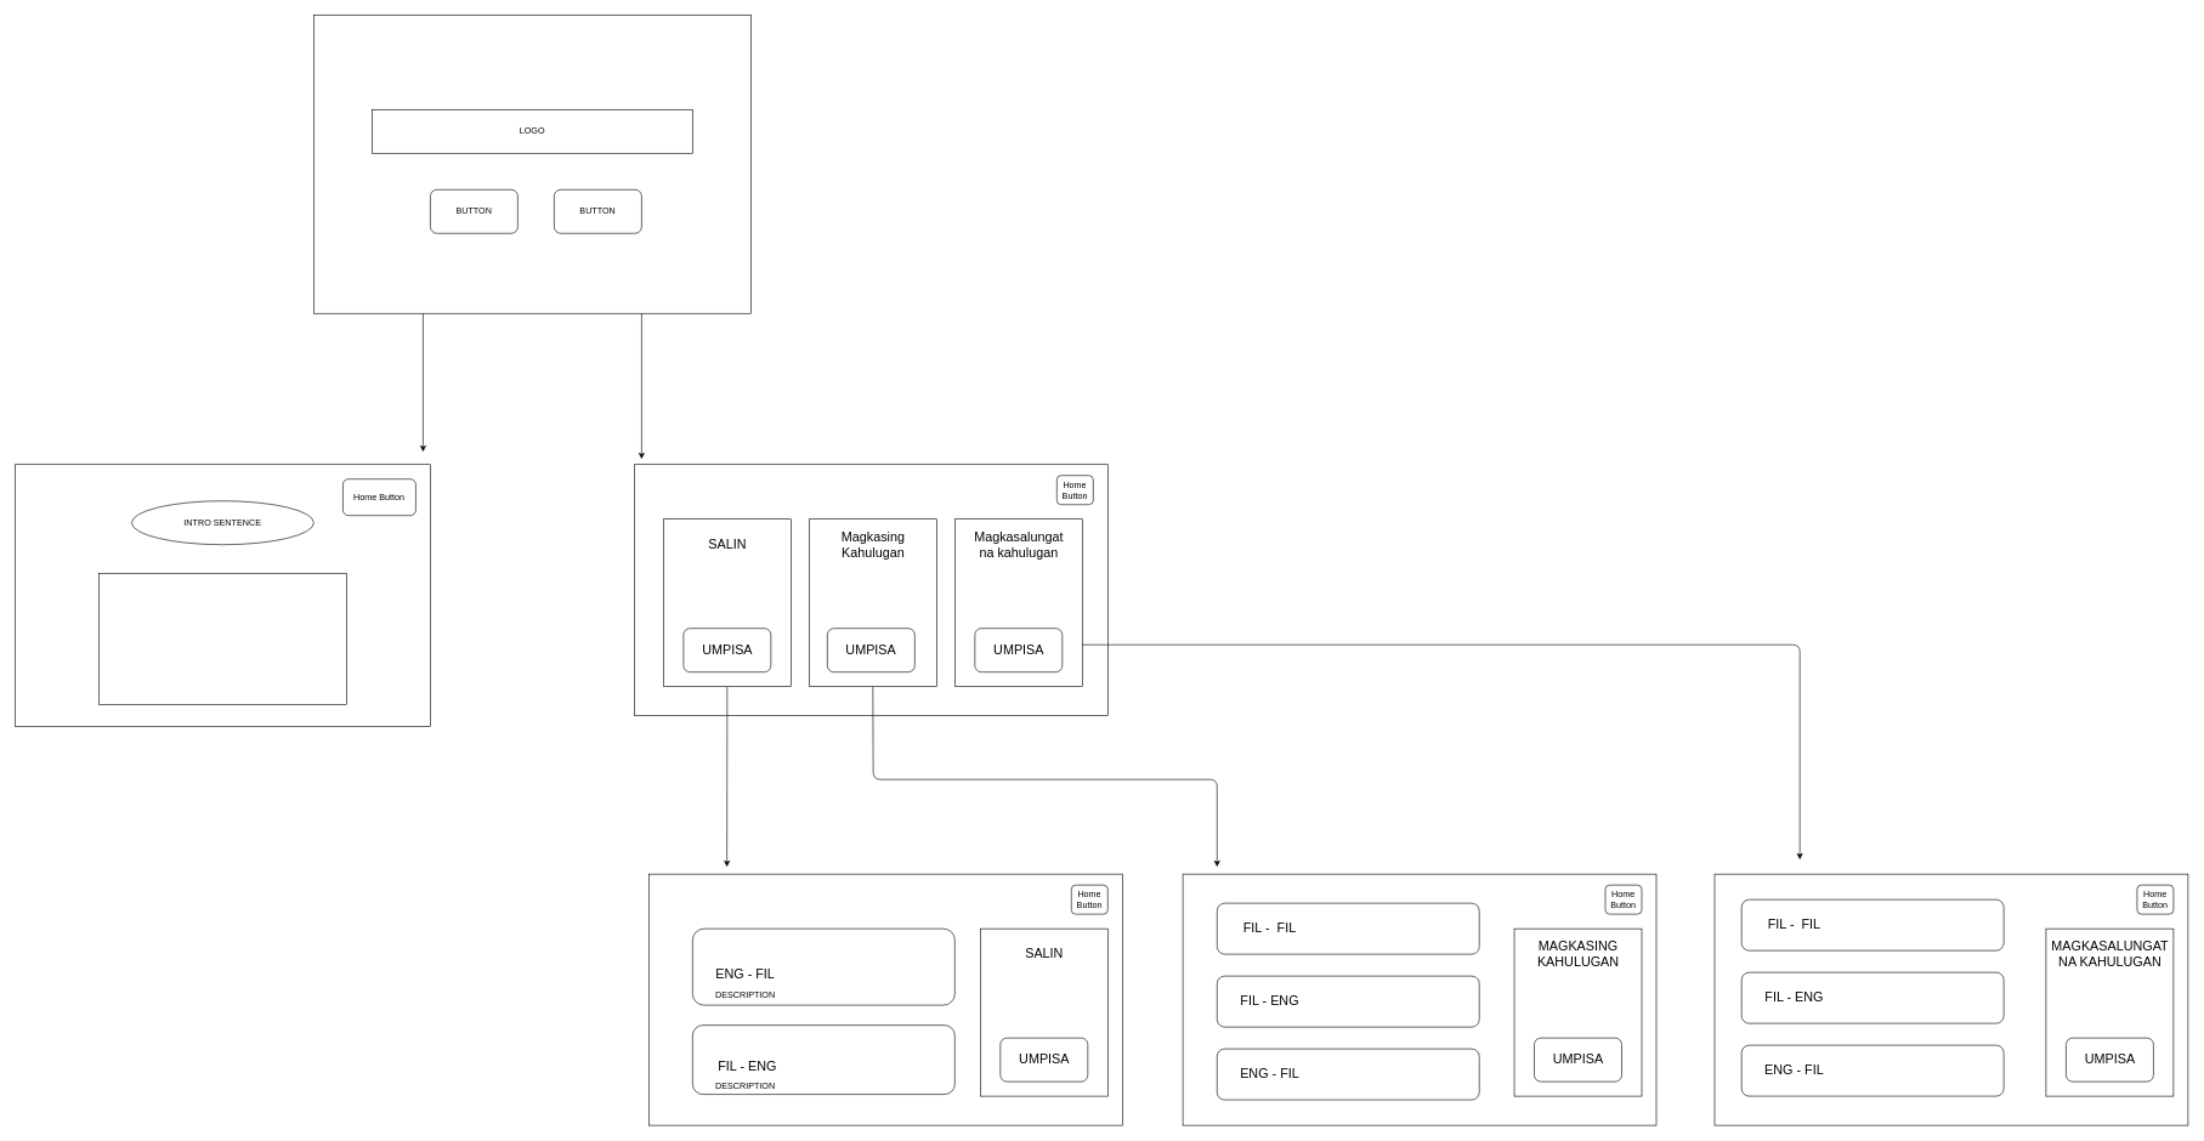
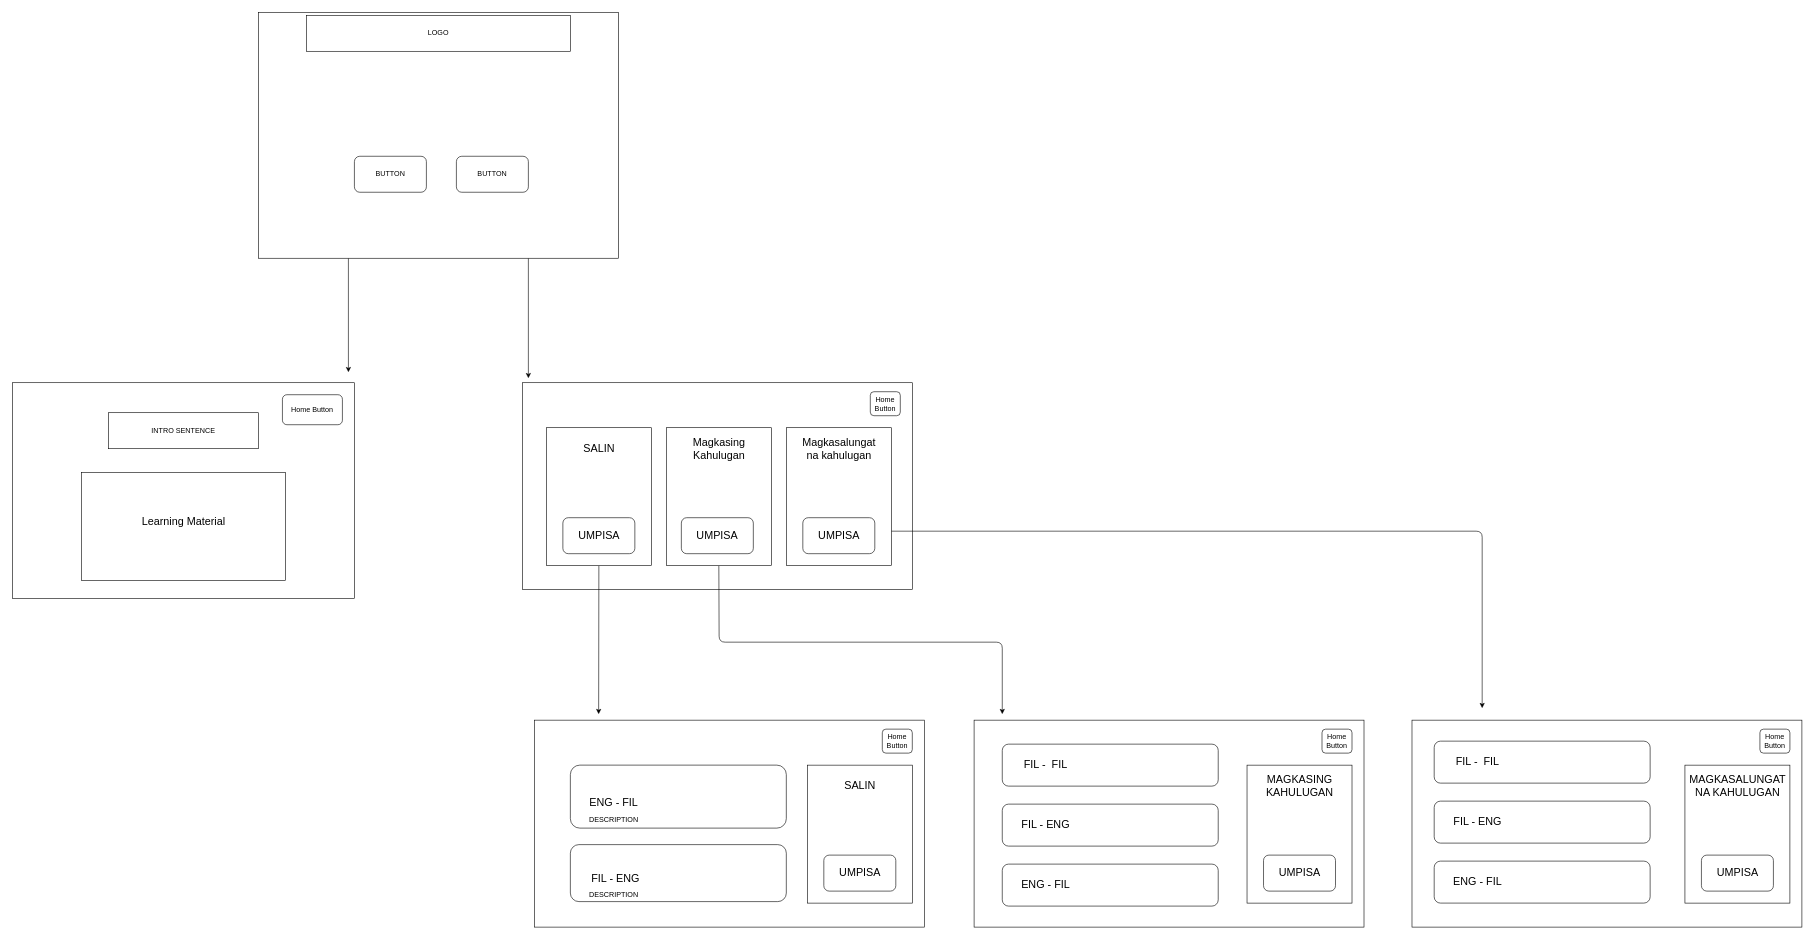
- <mxCell id="5" value="LOGO" style="rounded=0;whiteSpace=wrap;html=1;" parent="1" vertex="1"><mxGeometry x="510" y="150" width="440" height="60" as="geometry" /></mxCell>
+ <mxCell id="5" value="LOGO" style="rounded=0;whiteSpace=wrap;html=1;" parent="1" vertex="1"><mxGeometry x="510" y="25" width="440" height="60" as="geometry" /></mxCell>
- <mxCell id="9" value="INTRO SENTENCE" style="ellipse;whiteSpace=wrap;html=1;" parent="1" vertex="1"><mxGeometry x="180" y="687.5" width="250" height="60" as="geometry" /></mxCell>
+ <mxCell id="9" value="INTRO SENTENCE" style="rounded=0;whiteSpace=wrap;html=1;" parent="1" vertex="1"><mxGeometry x="180" y="687.5" width="250" height="60" as="geometry" /></mxCell>
+ <mxCell id="11" value="&lt;font style=&quot;font-size: 18px;&quot;&gt;Learning Material&lt;/font&gt;" style="text;html=1;strokeColor=none;fillColor=none;align=center;verticalAlign=middle;whiteSpace=wrap;rounded=0;" parent="1" vertex="1"><mxGeometry x="227.5" y="837.5" width="155" height="65" as="geometry" /></mxCell>
